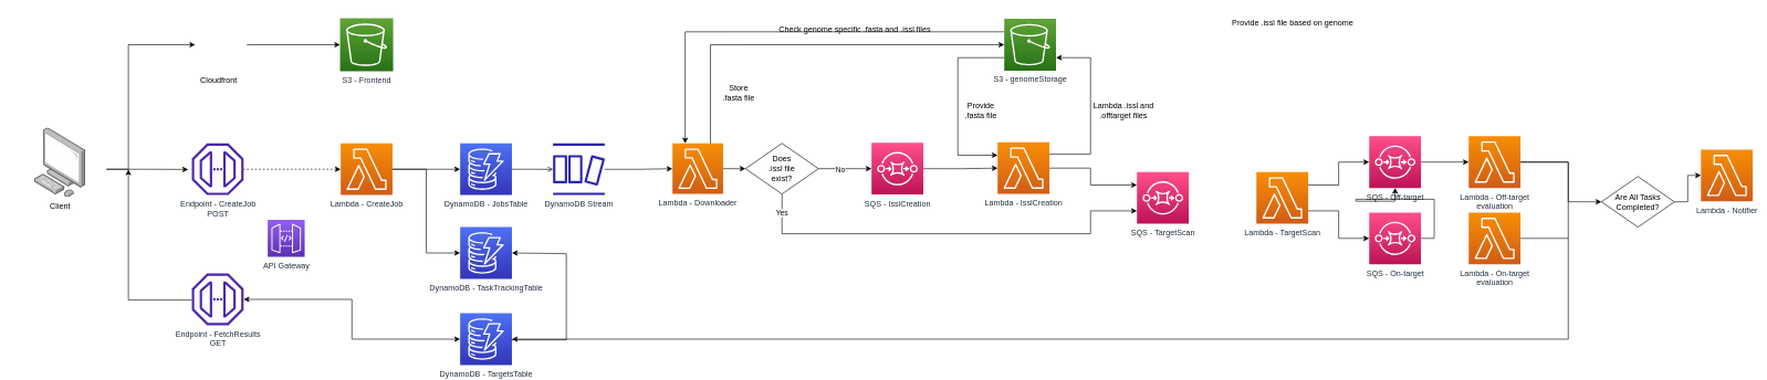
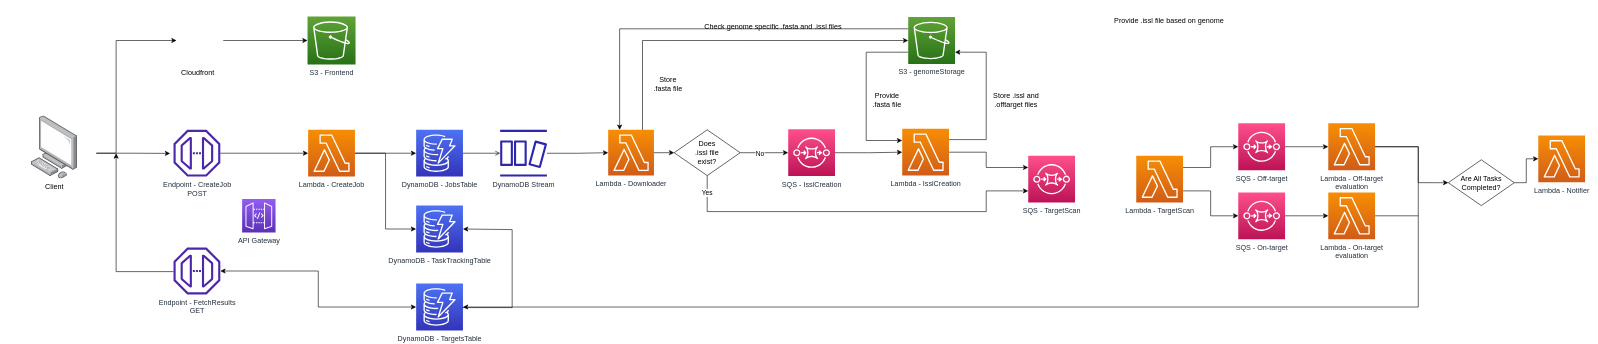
- <mxCell id="25" value="Lambda .issl and .offtarget files" style="text;html=1;strokeColor=none;fillColor=none;align=center;verticalAlign=middle;whiteSpace=wrap;rounded=0;" parent="1" vertex="1"><mxGeometry x="1643" y="139.11" width="100" height="55.11" as="geometry" /></mxCell>
+ <mxCell id="25" value="Store .issl and .offtarget files" style="text;html=1;strokeColor=none;fillColor=none;align=center;verticalAlign=middle;whiteSpace=wrap;rounded=0;" parent="1" vertex="1"><mxGeometry x="1643" y="139.11" width="100" height="55.11" as="geometry" /></mxCell>
- <mxCell id="3" style="edgeStyle=orthogonalEdgeStyle;rounded=0;orthogonalLoop=1;jettySize=auto;html=1;exitX=0;exitY=0.5;exitDx=0;exitDy=0;exitPerimeter=0;startArrow=classic;startFill=1;endArrow=none;endFill=0;dashed=1;" parent="1" source="4" target="13" edge="1"><mxGeometry relative="1" as="geometry" /></mxCell>
+ <mxCell id="3" style="edgeStyle=orthogonalEdgeStyle;rounded=0;orthogonalLoop=1;jettySize=auto;html=1;exitX=0;exitY=0.5;exitDx=0;exitDy=0;exitPerimeter=0;startArrow=classic;startFill=1;endArrow=none;endFill=0;" parent="1" source="4" target="13" edge="1"><mxGeometry relative="1" as="geometry" /></mxCell>
- <mxCell id="15" style="edgeStyle=orthogonalEdgeStyle;rounded=0;orthogonalLoop=1;jettySize=auto;html=1;exitX=1;exitY=0.5;exitDx=0;exitDy=0;exitPerimeter=0;" parent="1" source="16" target="9" edge="1"><mxGeometry relative="1" as="geometry" /></mxCell>
+ <mxCell id="15" style="edgeStyle=orthogonalEdgeStyle;rounded=0;orthogonalLoop=1;jettySize=auto;html=1;exitX=1;exitY=0.5;exitDx=0;exitDy=0;exitPerimeter=0;entryX=0;entryY=0.5;entryDx=0;entryDy=0;entryPerimeter=0;" parent="1" source="16" target="30" edge="1"><mxGeometry relative="1" as="geometry" /></mxCell>
